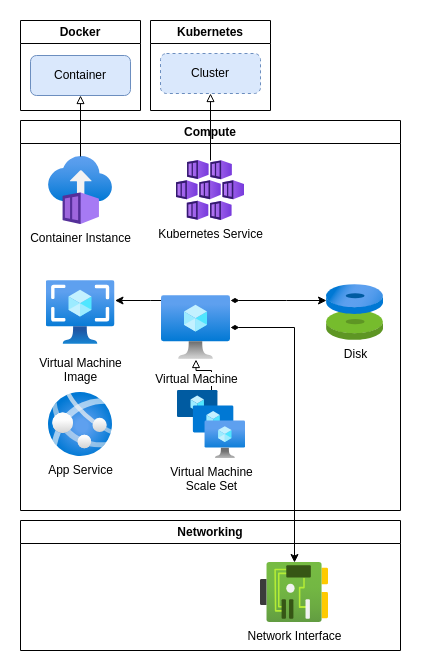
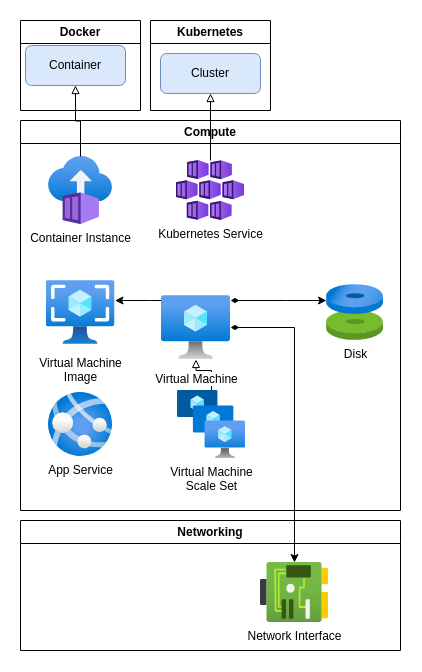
- <mxCell id="17" value="Cluster" style="rounded=1;whiteSpace=wrap;html=1;fillColor=#dae8fc;strokeColor=#6c8ebf;dashed=1;" parent="16" vertex="1"><mxGeometry x="10" y="33" width="100" height="40" as="geometry" /></mxCell>
+ <mxCell id="17" value="Cluster" style="rounded=1;whiteSpace=wrap;html=1;fillColor=#dae8fc;strokeColor=#6c8ebf;" parent="16" vertex="1"><mxGeometry x="10" y="33" width="100" height="40" as="geometry" /></mxCell>
- <mxCell id="19" value="Container" style="rounded=1;whiteSpace=wrap;html=1;fillColor=#dae8fc;strokeColor=#6c8ebf;" parent="18" vertex="1"><mxGeometry x="10" y="35" width="100" height="40" as="geometry" /></mxCell>
+ <mxCell id="19" value="Container" style="rounded=1;whiteSpace=wrap;html=1;fillColor=#dae8fc;strokeColor=#6c8ebf;" parent="18" vertex="1"><mxGeometry x="5" y="25" width="100" height="40" as="geometry" /></mxCell>
